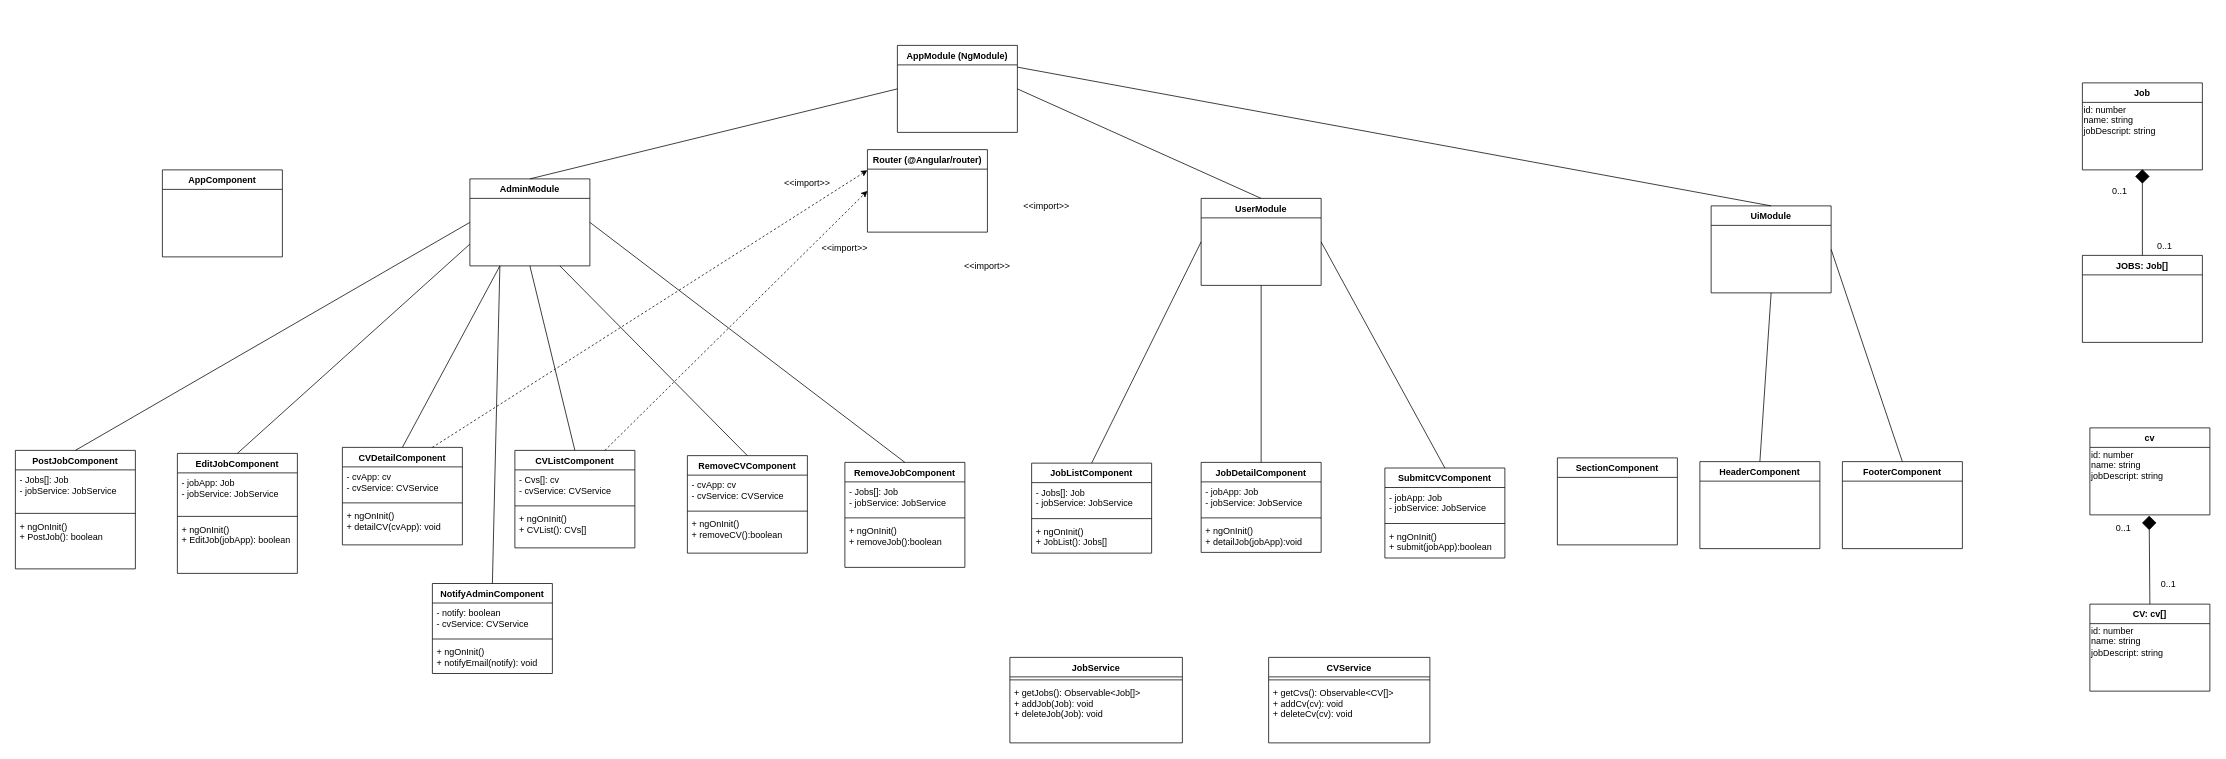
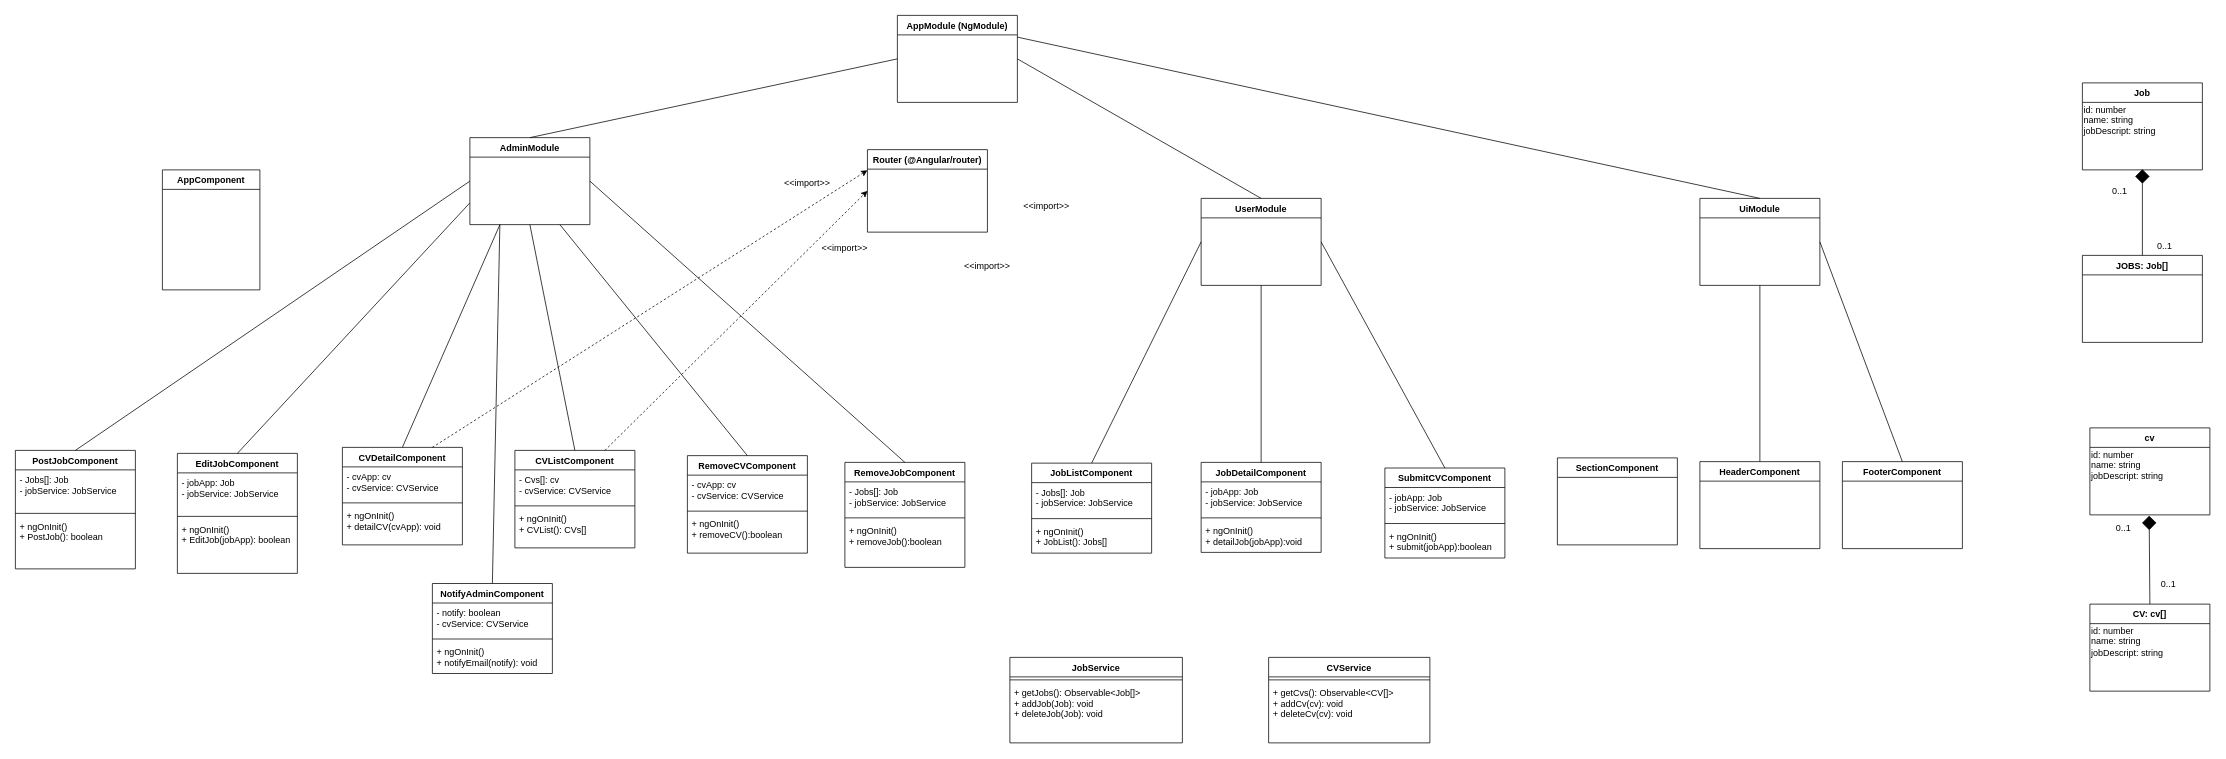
- <mxCell id="66" value="AppModule (NgModule)" style="swimlane;fontStyle=1;align=center;verticalAlign=top;childLayout=stackLayout;horizontal=1;startSize=26;horizontalStack=0;resizeParent=1;resizeParentMax=0;resizeLast=0;collapsible=1;marginBottom=0;" vertex="1" parent="1"><mxGeometry x="1196" y="60" width="160" height="116" as="geometry" /></mxCell>
+ <mxCell id="66" value="AppModule (NgModule)" style="swimlane;fontStyle=1;align=center;verticalAlign=top;childLayout=stackLayout;horizontal=1;startSize=26;horizontalStack=0;resizeParent=1;resizeParentMax=0;resizeLast=0;collapsible=1;marginBottom=0;" vertex="1" parent="1"><mxGeometry x="1196" y="20" width="160" height="116" as="geometry" /></mxCell>
- <mxCell id="65" value="AppComponent" style="swimlane;fontStyle=1;align=center;verticalAlign=top;childLayout=stackLayout;horizontal=1;startSize=26;horizontalStack=0;resizeParent=1;resizeParentMax=0;resizeLast=0;collapsible=1;marginBottom=0;" vertex="1" parent="1"><mxGeometry x="216" y="226" width="160" height="116" as="geometry" /></mxCell>
+ <mxCell id="65" value="AppComponent" style="swimlane;fontStyle=1;align=center;verticalAlign=top;childLayout=stackLayout;horizontal=1;startSize=26;horizontalStack=0;resizeParent=1;resizeParentMax=0;resizeLast=0;collapsible=1;marginBottom=0;" vertex="1" parent="1"><mxGeometry x="216" y="226" width="130" height="160" as="geometry" /></mxCell>
- <mxCell id="67" value="AdminModule" style="swimlane;fontStyle=1;align=center;verticalAlign=top;childLayout=stackLayout;horizontal=1;startSize=26;horizontalStack=0;resizeParent=1;resizeParentMax=0;resizeLast=0;collapsible=1;marginBottom=0;" vertex="1" parent="1"><mxGeometry x="626" y="238" width="160" height="116" as="geometry" /></mxCell>
+ <mxCell id="67" value="AdminModule" style="swimlane;fontStyle=1;align=center;verticalAlign=top;childLayout=stackLayout;horizontal=1;startSize=26;horizontalStack=0;resizeParent=1;resizeParentMax=0;resizeLast=0;collapsible=1;marginBottom=0;" vertex="1" parent="1"><mxGeometry x="626" y="183" width="160" height="116" as="geometry" /></mxCell>
- <mxCell id="69" value="UiModule" style="swimlane;fontStyle=1;align=center;verticalAlign=top;childLayout=stackLayout;horizontal=1;startSize=26;horizontalStack=0;resizeParent=1;resizeParentMax=0;resizeLast=0;collapsible=1;marginBottom=0;" vertex="1" parent="1"><mxGeometry x="2281" y="274" width="160" height="116" as="geometry" /></mxCell>
+ <mxCell id="69" value="UiModule" style="swimlane;fontStyle=1;align=center;verticalAlign=top;childLayout=stackLayout;horizontal=1;startSize=26;horizontalStack=0;resizeParent=1;resizeParentMax=0;resizeLast=0;collapsible=1;marginBottom=0;" vertex="1" parent="1"><mxGeometry x="2266" y="264" width="160" height="116" as="geometry" /></mxCell>
